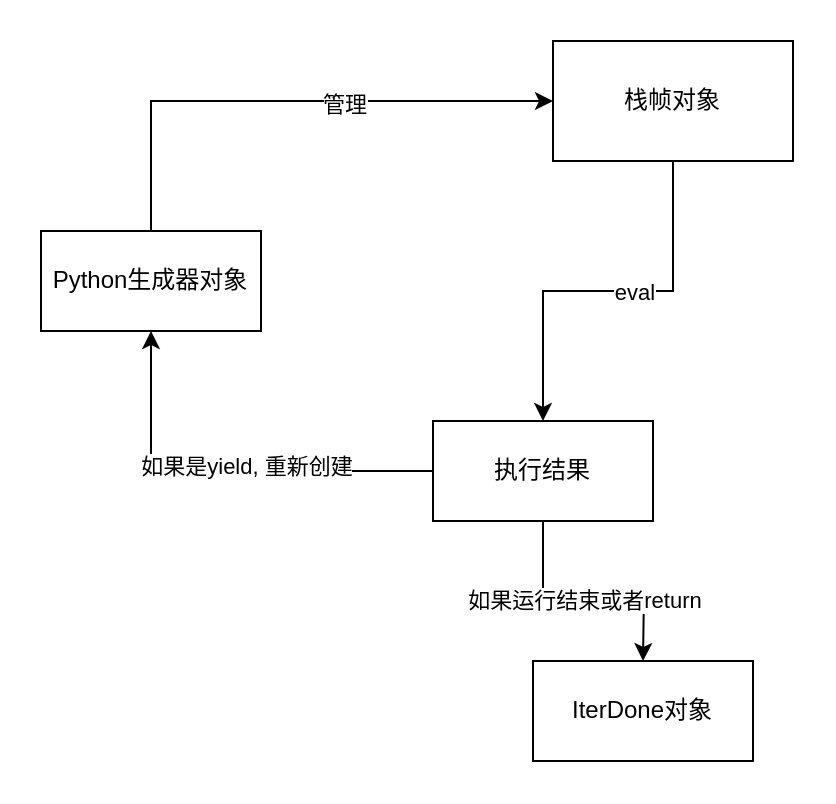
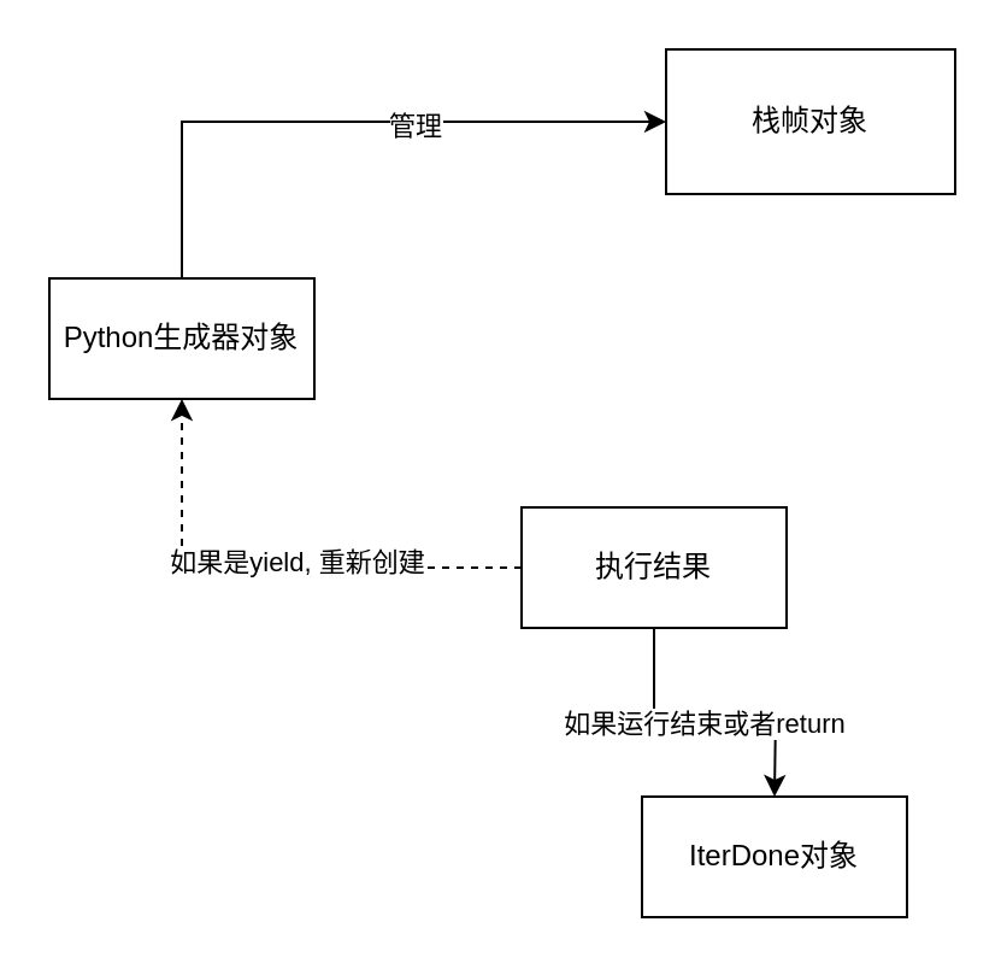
- <mxCell id="6" style="edgeStyle=orthogonalEdgeStyle;rounded=0;orthogonalLoop=1;jettySize=auto;html=1;exitX=0.5;exitY=1;exitDx=0;exitDy=0;" parent="1" source="2" target="12" edge="1"><mxGeometry relative="1" as="geometry"><mxPoint x="431" y="200" as="sourcePoint" /></mxGeometry></mxCell>
- <mxCell id="7" value="eval" style="edgeLabel;html=1;align=center;verticalAlign=middle;resizable=0;points=[];" parent="6" vertex="1" connectable="0"><mxGeometry x="-0.124" relative="1" as="geometry"><mxPoint as="offset" /></mxGeometry></mxCell>
- <mxCell id="8" style="edgeStyle=orthogonalEdgeStyle;rounded=0;orthogonalLoop=1;jettySize=auto;html=1;exitX=0;exitY=0.5;exitDx=0;exitDy=0;entryX=0.5;entryY=1;entryDx=0;entryDy=0;" parent="1" source="12" target="5" edge="1"><mxGeometry relative="1" as="geometry"><mxPoint x="16" y="285" as="targetPoint" /></mxGeometry></mxCell>
+ <mxCell id="8" style="edgeStyle=orthogonalEdgeStyle;rounded=0;orthogonalLoop=1;jettySize=auto;html=1;exitX=0;exitY=0.5;exitDx=0;exitDy=0;entryX=0.5;entryY=1;entryDx=0;entryDy=0;dashed=1;" parent="1" source="12" target="5" edge="1"><mxGeometry relative="1" as="geometry"><mxPoint x="16" y="285" as="targetPoint" /></mxGeometry></mxCell>
